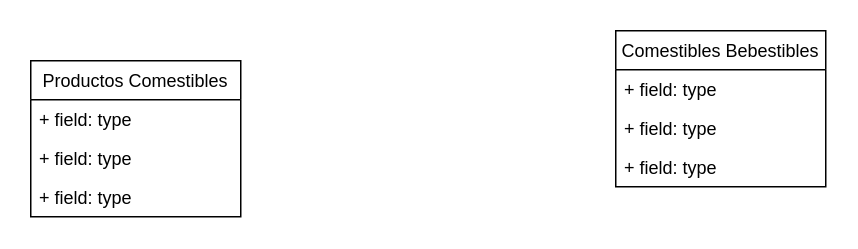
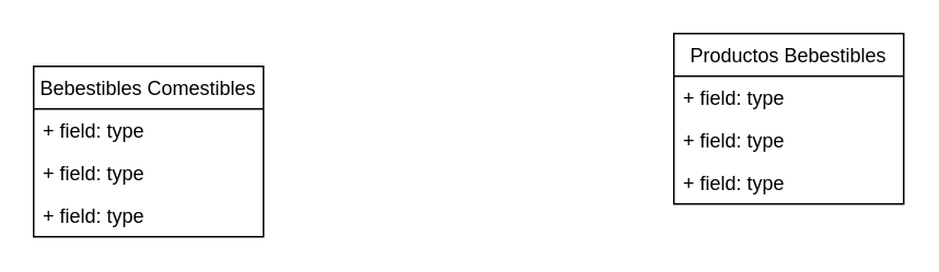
- <mxCell id="6" value="Comestibles Bebestibles" style="swimlane;fontStyle=0;childLayout=stackLayout;horizontal=1;startSize=26;fillColor=none;horizontalStack=0;resizeParent=1;resizeParentMax=0;resizeLast=0;collapsible=1;marginBottom=0;" vertex="1" parent="1"><mxGeometry x="410" y="20" width="140" height="104" as="geometry" /></mxCell>
+ <mxCell id="6" value="Productos Bebestibles" style="swimlane;fontStyle=0;childLayout=stackLayout;horizontal=1;startSize=26;fillColor=none;horizontalStack=0;resizeParent=1;resizeParentMax=0;resizeLast=0;collapsible=1;marginBottom=0;" vertex="1" parent="1"><mxGeometry x="410" y="20" width="140" height="104" as="geometry" /></mxCell>
- <mxCell id="2" value="Productos Comestibles" style="swimlane;fontStyle=0;childLayout=stackLayout;horizontal=1;startSize=26;fillColor=none;horizontalStack=0;resizeParent=1;resizeParentMax=0;resizeLast=0;collapsible=1;marginBottom=0;" vertex="1" parent="1"><mxGeometry x="20" y="40" width="140" height="104" as="geometry" /></mxCell>
+ <mxCell id="2" value="Bebestibles Comestibles" style="swimlane;fontStyle=0;childLayout=stackLayout;horizontal=1;startSize=26;fillColor=none;horizontalStack=0;resizeParent=1;resizeParentMax=0;resizeLast=0;collapsible=1;marginBottom=0;" vertex="1" parent="1"><mxGeometry x="20" y="40" width="140" height="104" as="geometry" /></mxCell>
